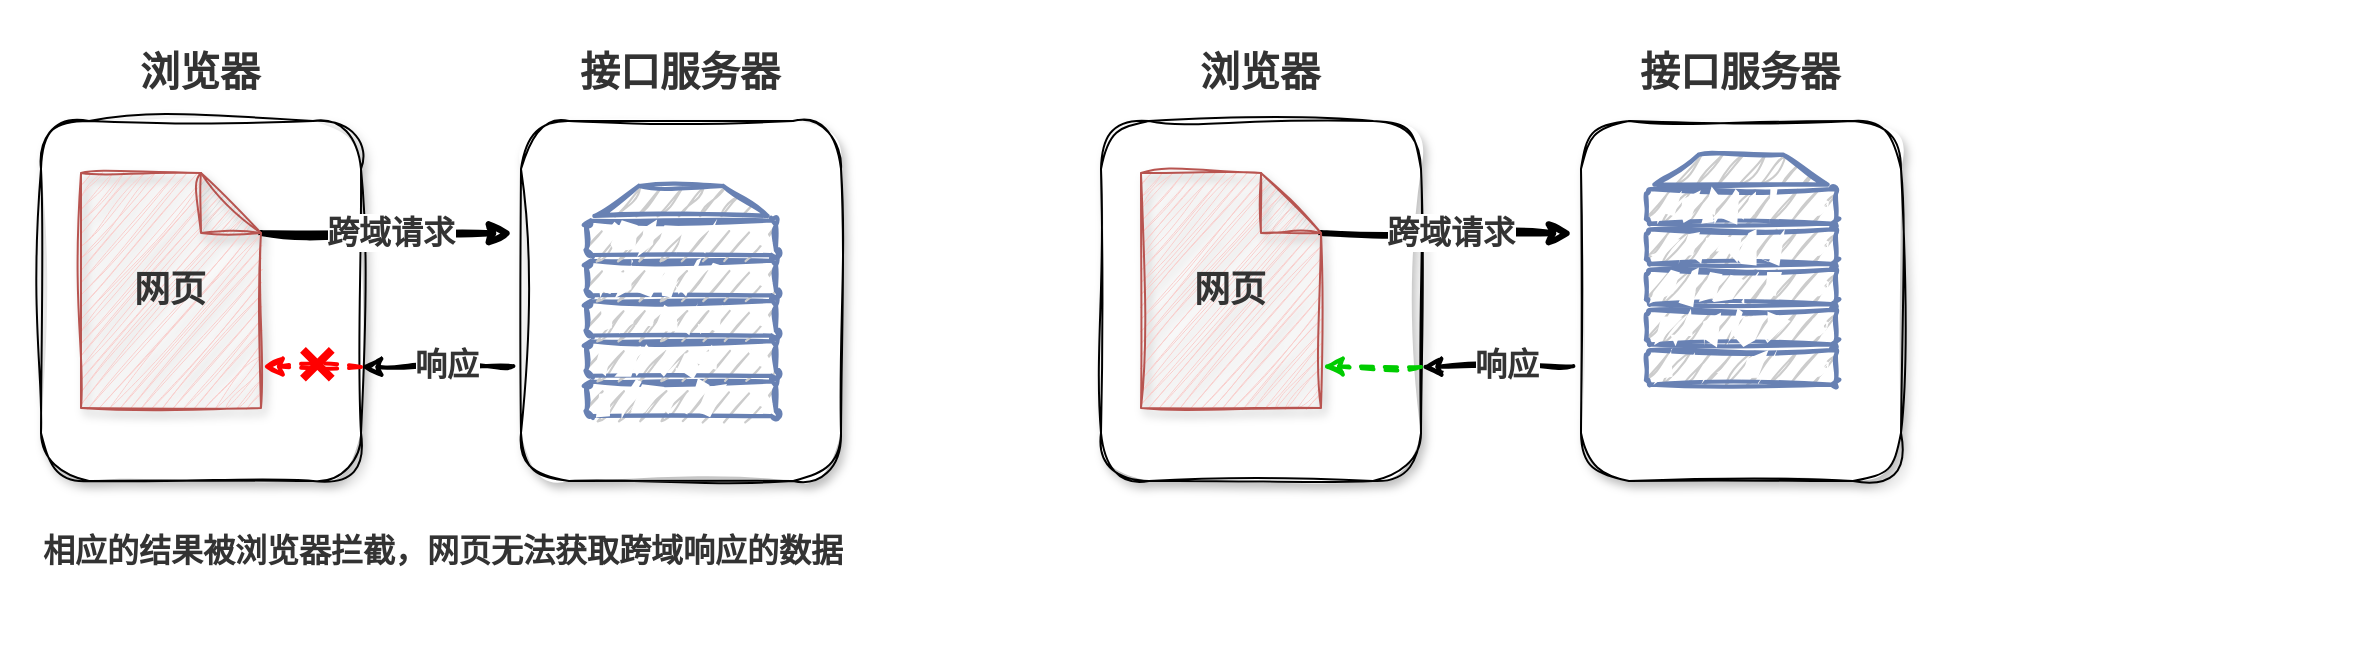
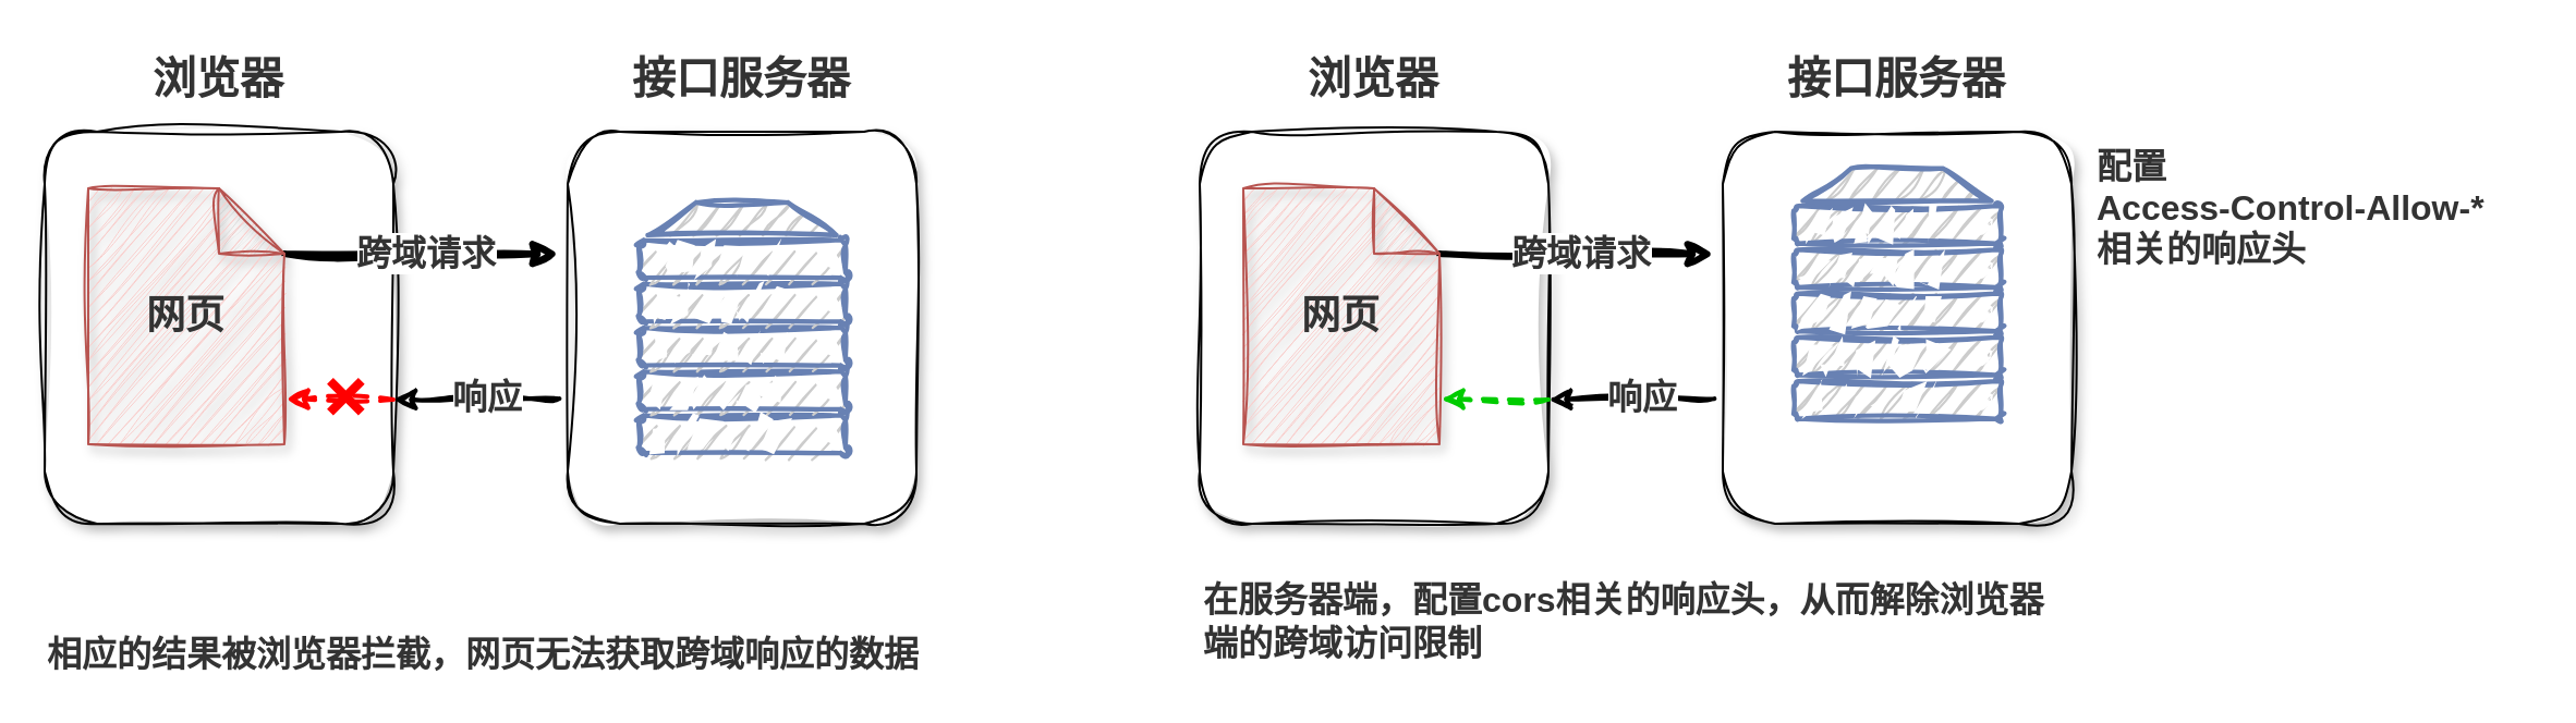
+ <mxCell id="27" value="&lt;b style=&quot;font-size: 16px;&quot;&gt;&lt;font style=&quot;font-size: 16px;&quot; color=&quot;#333333&quot;&gt;配置&lt;br&gt;Access-Control-Allow-*&lt;br&gt;相关的响应头&lt;/font&gt;&lt;/b&gt;" style="text;html=1;strokeColor=none;fillColor=none;align=left;verticalAlign=middle;whiteSpace=wrap;rounded=0;" vertex="1" parent="1"><mxGeometry x="960" y="60" width="200" height="70" as="geometry" /></mxCell>
- <mxCell id="14" value="&lt;b&gt;&lt;font color=&quot;#333333&quot; style=&quot;font-size: 16px;&quot;&gt;相应的结果被浏览器拦截，网页无法获取跨域响应的数据&lt;/font&gt;&lt;/b&gt;" style="text;html=1;strokeColor=none;fillColor=none;align=center;verticalAlign=middle;whiteSpace=wrap;rounded=0;" vertex="1" parent="1"><mxGeometry x="20" y="260" width="402.5" height="30" as="geometry" /></mxCell>
+ <mxCell id="14" value="&lt;b&gt;&lt;font color=&quot;#333333&quot; style=&quot;font-size: 16px;&quot;&gt;相应的结果被浏览器拦截，网页无法获取跨域响应的数据&lt;/font&gt;&lt;/b&gt;" style="text;html=1;strokeColor=none;fillColor=none;align=center;verticalAlign=middle;whiteSpace=wrap;rounded=0;" vertex="1" parent="1"><mxGeometry x="20" y="285" width="402.5" height="30" as="geometry" /></mxCell>
+ <mxCell id="26" value="&lt;b&gt;&lt;font color=&quot;#333333&quot; style=&quot;font-size: 16px;&quot;&gt;在服务器端，配置cors相关的响应头，从而解除浏览器端的跨域访问限制&lt;/font&gt;&lt;/b&gt;" style="text;html=1;strokeColor=none;fillColor=none;align=left;verticalAlign=middle;whiteSpace=wrap;rounded=0;" vertex="1" parent="1"><mxGeometry x="550" y="260" width="402.5" height="50" as="geometry" /></mxCell>
